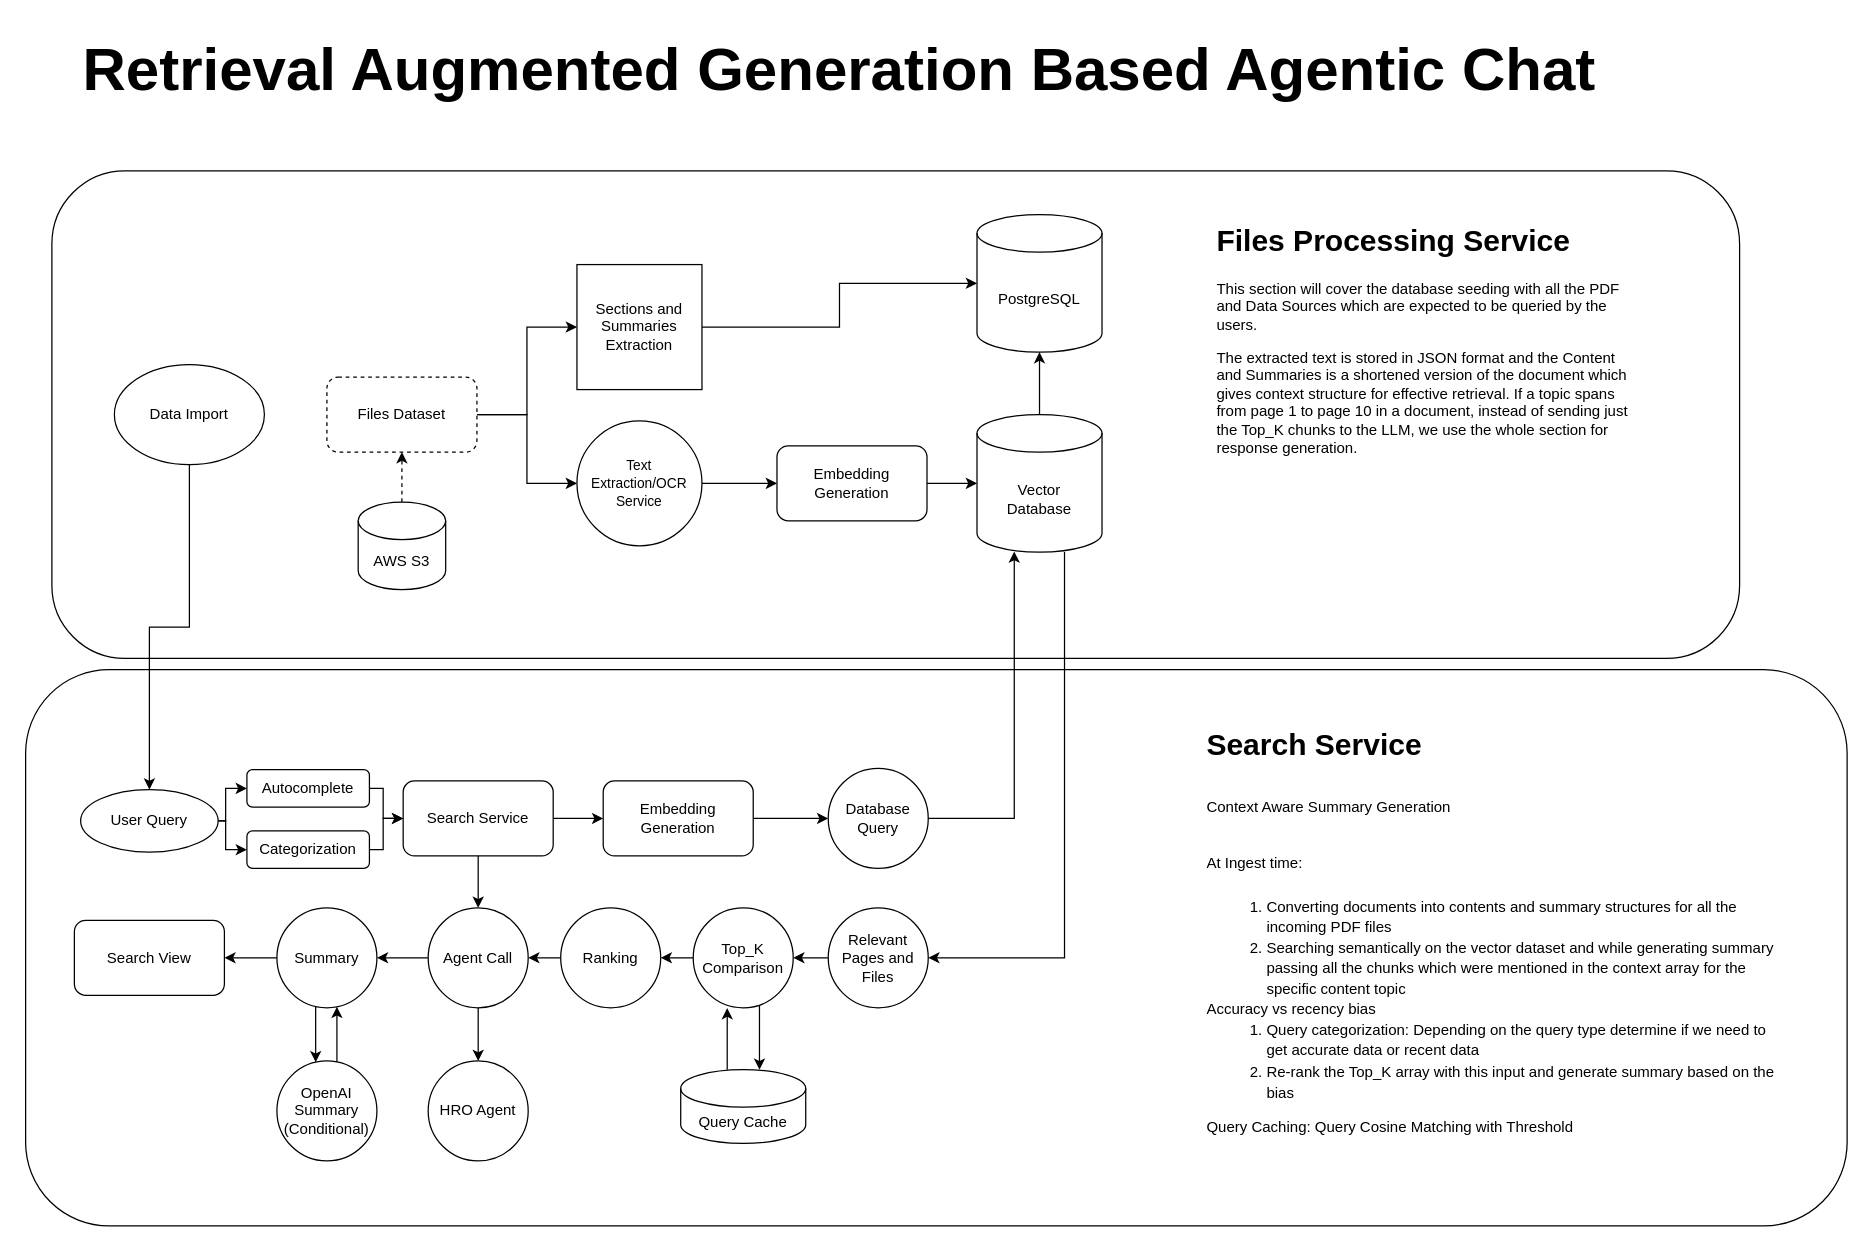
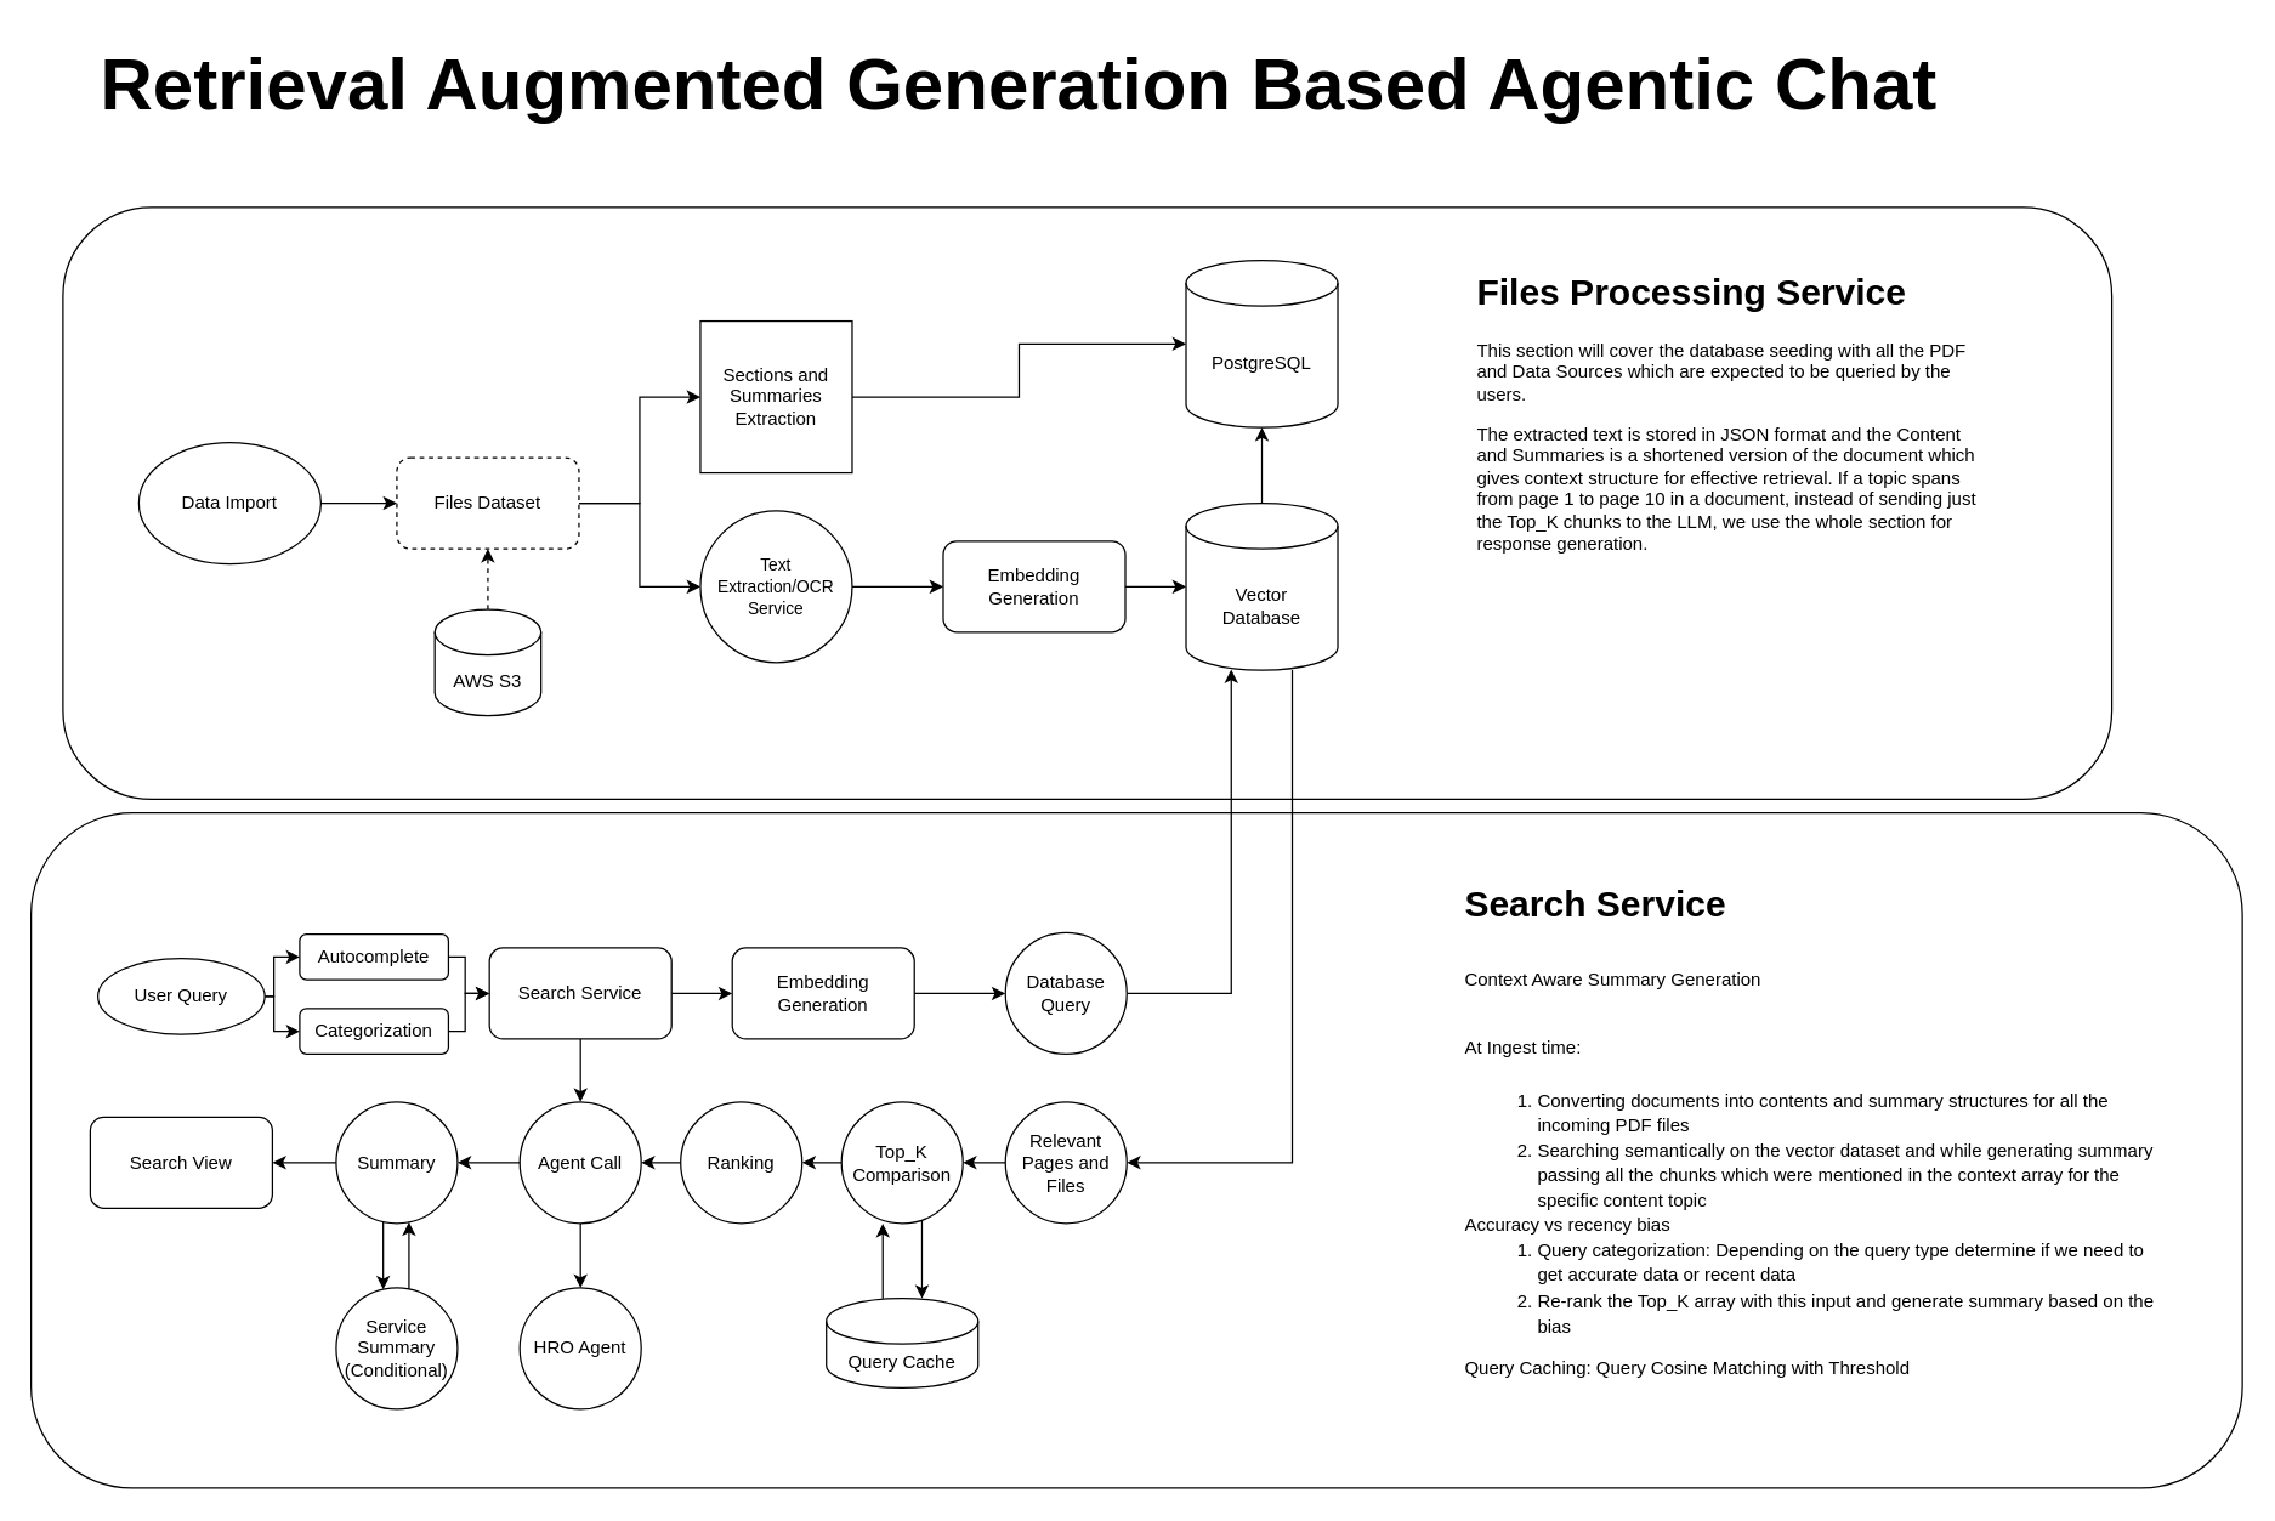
- <mxCell id="53" style="edgeStyle=orthogonalEdgeStyle;rounded=0;orthogonalLoop=1;jettySize=auto;html=1;" parent="1" source="54" target="9" edge="1"><mxGeometry relative="1" as="geometry" /></mxCell>
+ <mxCell id="53" style="edgeStyle=orthogonalEdgeStyle;rounded=0;orthogonalLoop=1;jettySize=auto;html=1;entryX=0;entryY=0.5;entryDx=0;entryDy=0;" parent="1" source="54" target="42" edge="1"><mxGeometry relative="1" as="geometry" /></mxCell>
- <mxCell id="38" value="&lt;div&gt;OpenAI&lt;/div&gt;&lt;div&gt;Summary&lt;/div&gt;&lt;div&gt;(Conditional)&lt;/div&gt;" style="ellipse;whiteSpace=wrap;html=1;aspect=fixed;" vertex="1" parent="1"><mxGeometry x="221" y="848" width="80" height="80" as="geometry" /></mxCell>
+ <mxCell id="38" value="&lt;div&gt;Service&lt;/div&gt;&lt;div&gt;Summary&lt;/div&gt;&lt;div&gt;(Conditional)&lt;/div&gt;" style="ellipse;whiteSpace=wrap;html=1;aspect=fixed;" vertex="1" parent="1"><mxGeometry x="221" y="848" width="80" height="80" as="geometry" /></mxCell>
